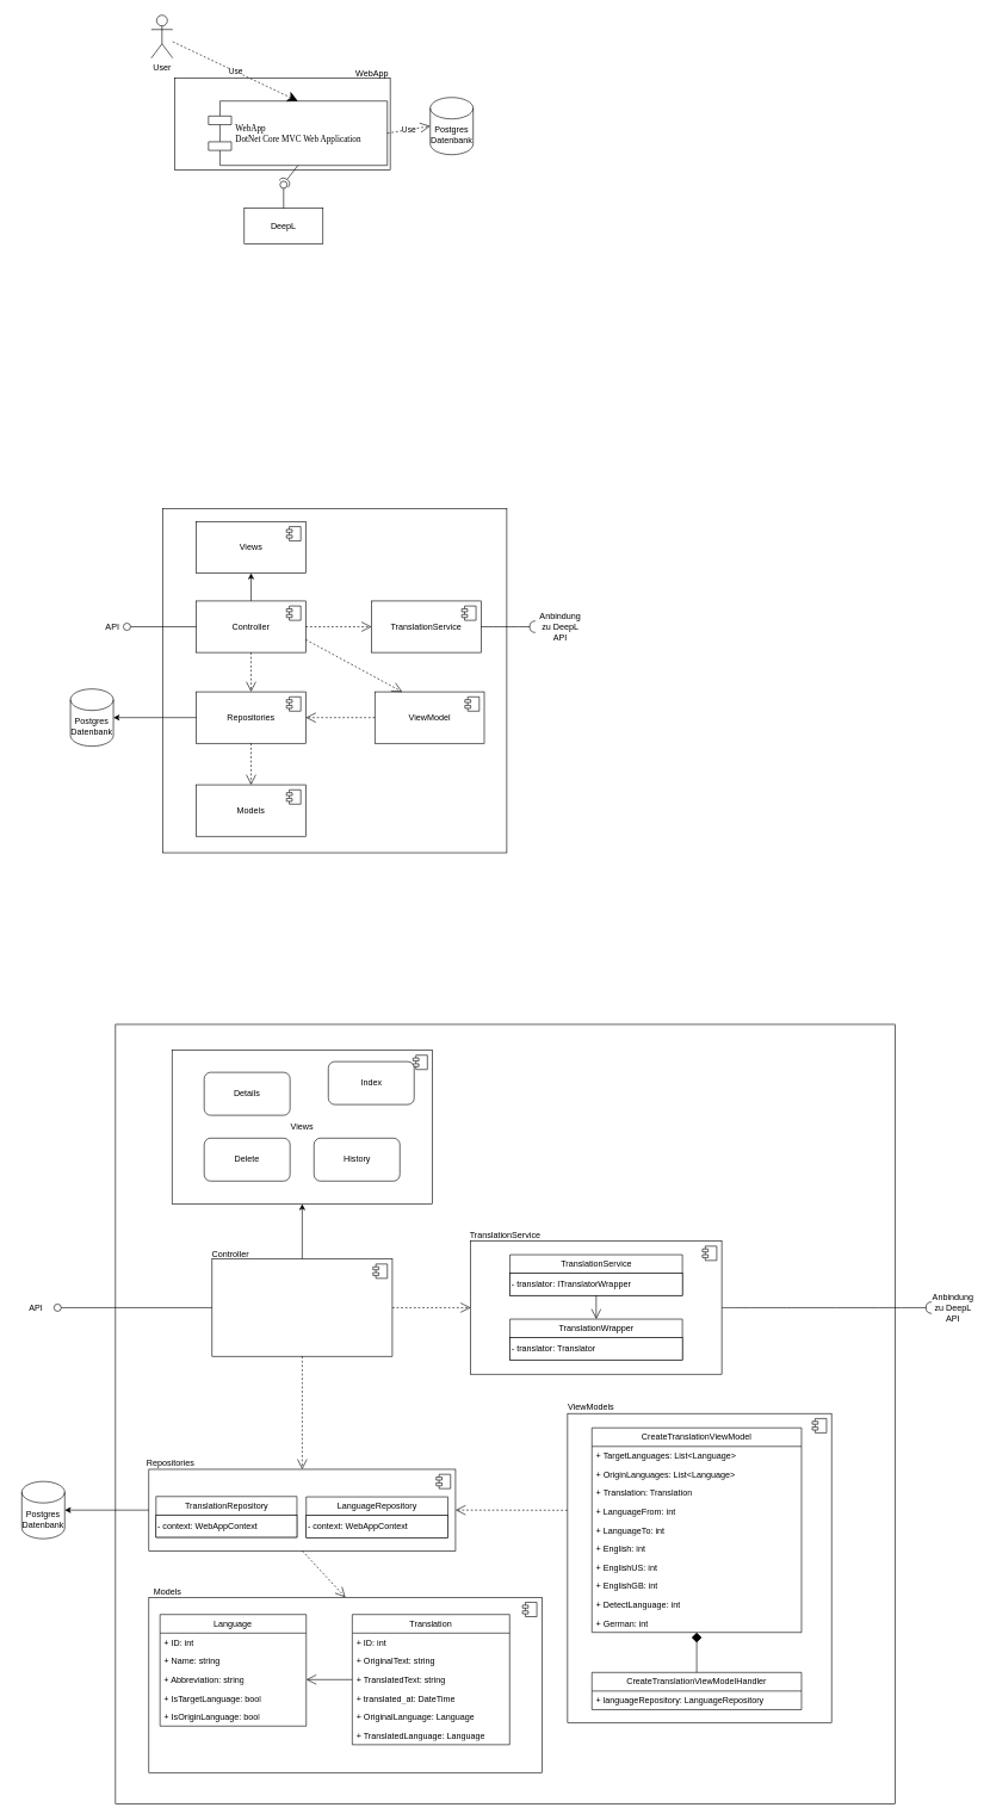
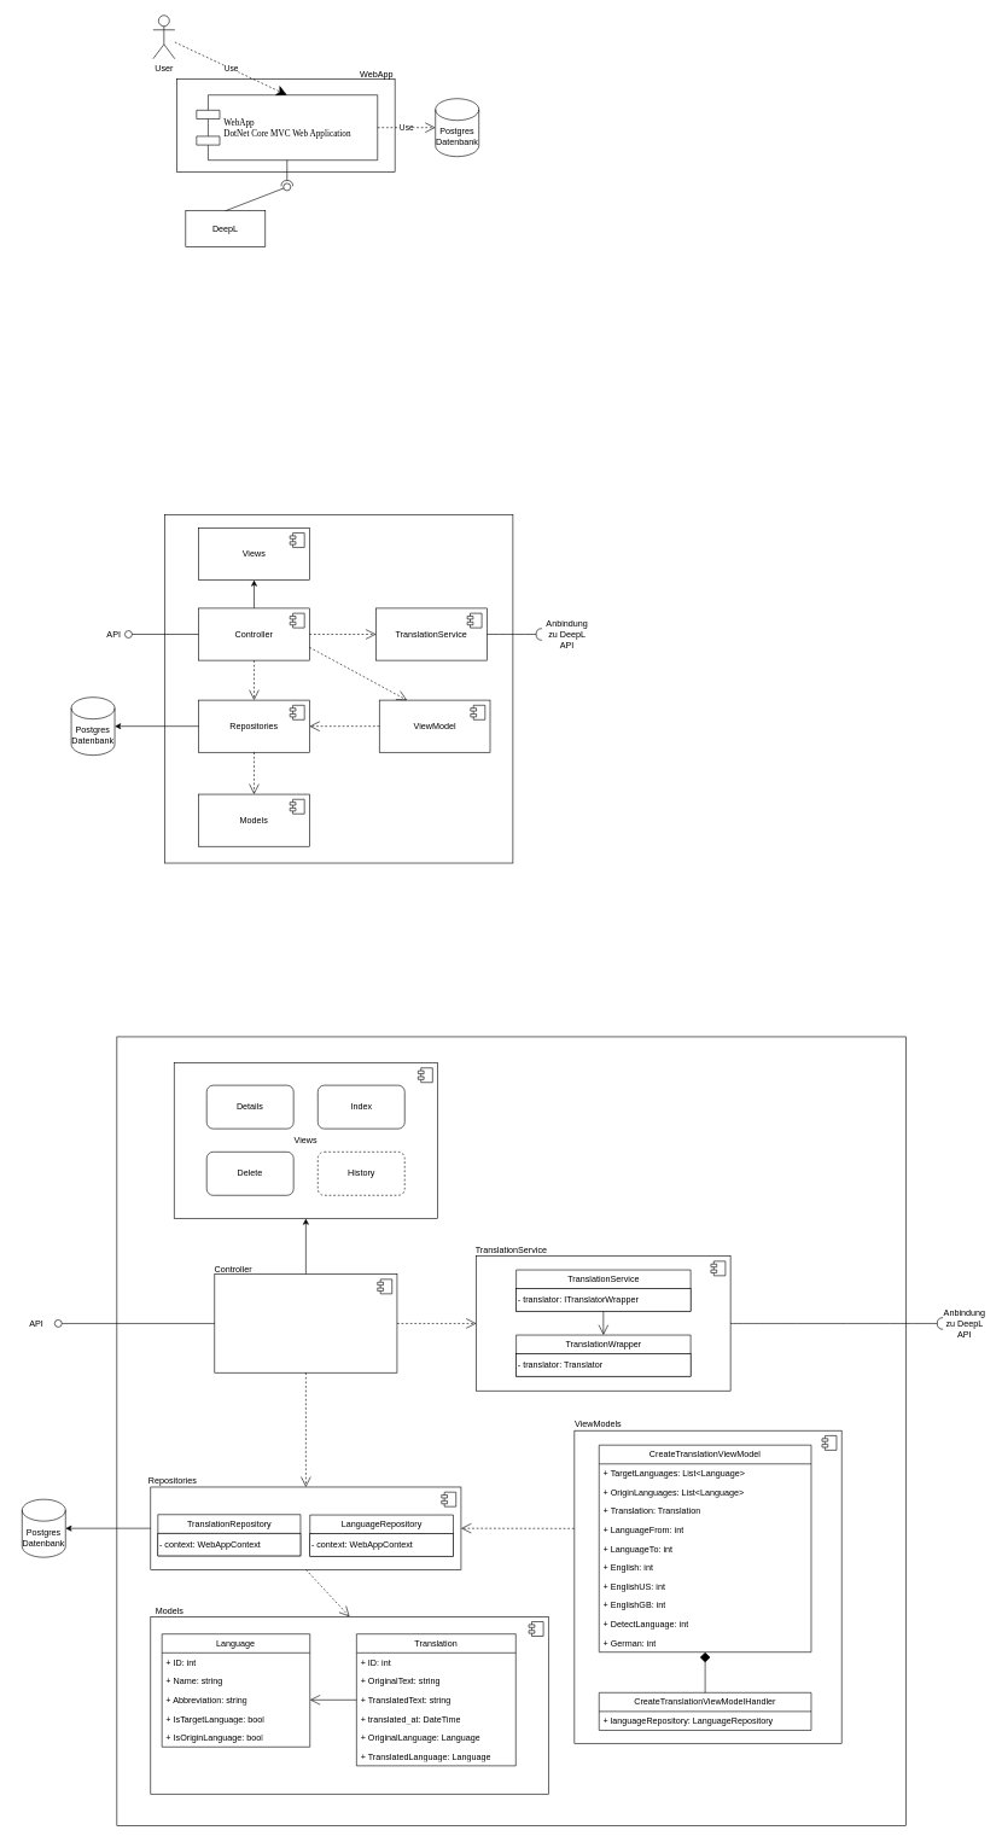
- <mxCell id="3" value="WebApp&lt;div&gt;DotNet Core MVC Web Application&lt;/div&gt;" style="shape=component;align=left;spacingLeft=36;rounded=0;shadow=0;comic=0;labelBackgroundColor=none;strokeWidth=1;fontFamily=Verdana;fontSize=12;html=1;" parent="1" vertex="1"><mxGeometry x="291" y="140" width="250" height="90" as="geometry" /></mxCell>
+ <mxCell id="3" value="WebApp&lt;div&gt;DotNet Core MVC Web Application&lt;/div&gt;" style="shape=component;align=left;spacingLeft=36;rounded=0;shadow=0;comic=0;labelBackgroundColor=none;strokeWidth=1;fontFamily=Verdana;fontSize=12;html=1;" parent="1" vertex="1"><mxGeometry x="271" y="130" width="250" height="90" as="geometry" /></mxCell>
- <mxCell id="6" value="DeepL" style="html=1;whiteSpace=wrap;" parent="1" vertex="1"><mxGeometry x="341" y="290" width="110" height="50" as="geometry" /></mxCell>
+ <mxCell id="6" value="DeepL" style="html=1;whiteSpace=wrap;" parent="1" vertex="1"><mxGeometry x="256" y="290" width="110" height="50" as="geometry" /></mxCell>
- <mxCell id="64" value="Index" style="rounded=1;whiteSpace=wrap;html=1;" vertex="1" parent="1"><mxGeometry x="458.5" y="1483" width="120" height="60" as="geometry" /></mxCell>
+ <mxCell id="64" value="Index" style="rounded=1;whiteSpace=wrap;html=1;" vertex="1" parent="1"><mxGeometry x="438.5" y="1498" width="120" height="60" as="geometry" /></mxCell>
- <mxCell id="66" value="History" style="rounded=1;whiteSpace=wrap;html=1;" vertex="1" parent="1"><mxGeometry x="438.5" y="1590" width="120" height="60" as="geometry" /></mxCell>
+ <mxCell id="66" value="History" style="rounded=1;whiteSpace=wrap;html=1;dashed=1;" vertex="1" parent="1"><mxGeometry x="438.5" y="1590" width="120" height="60" as="geometry" /></mxCell>
